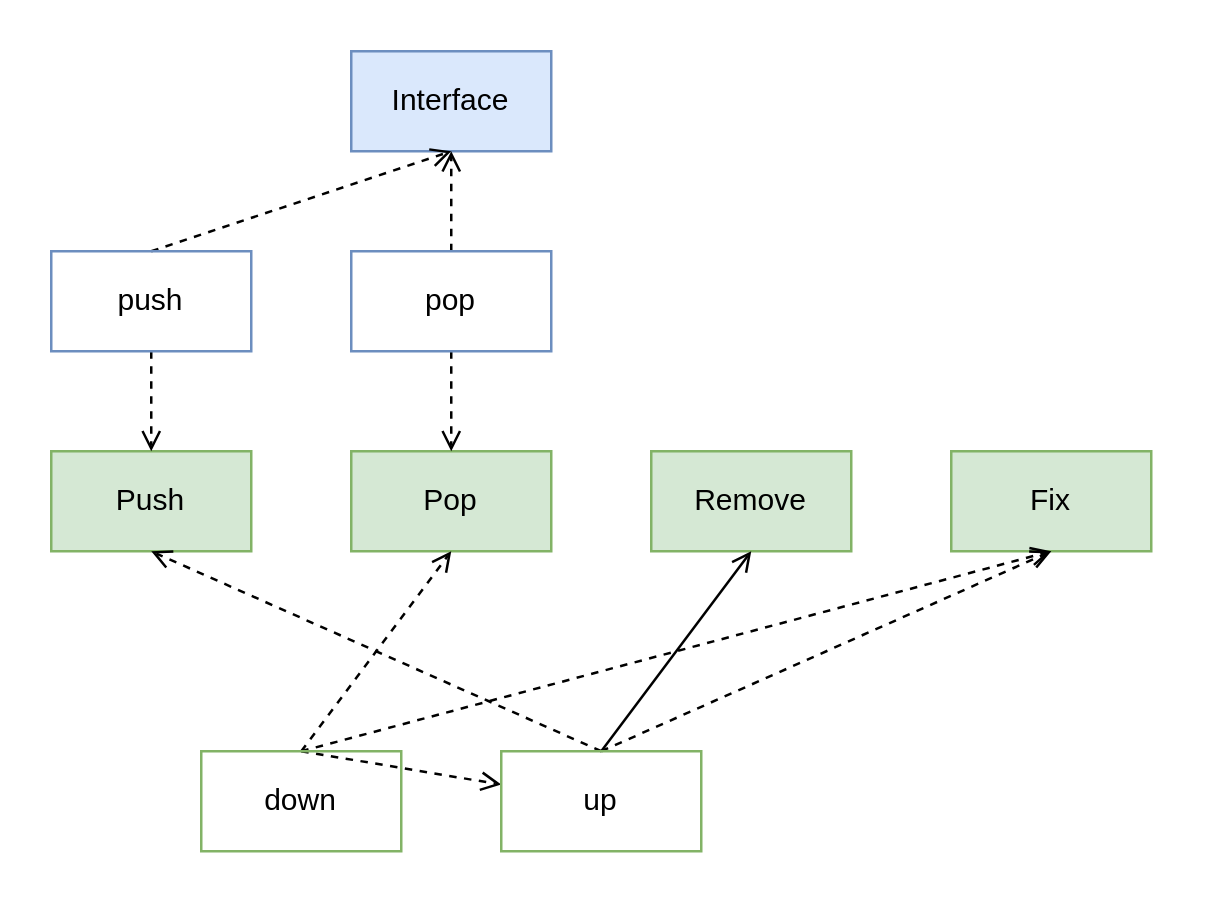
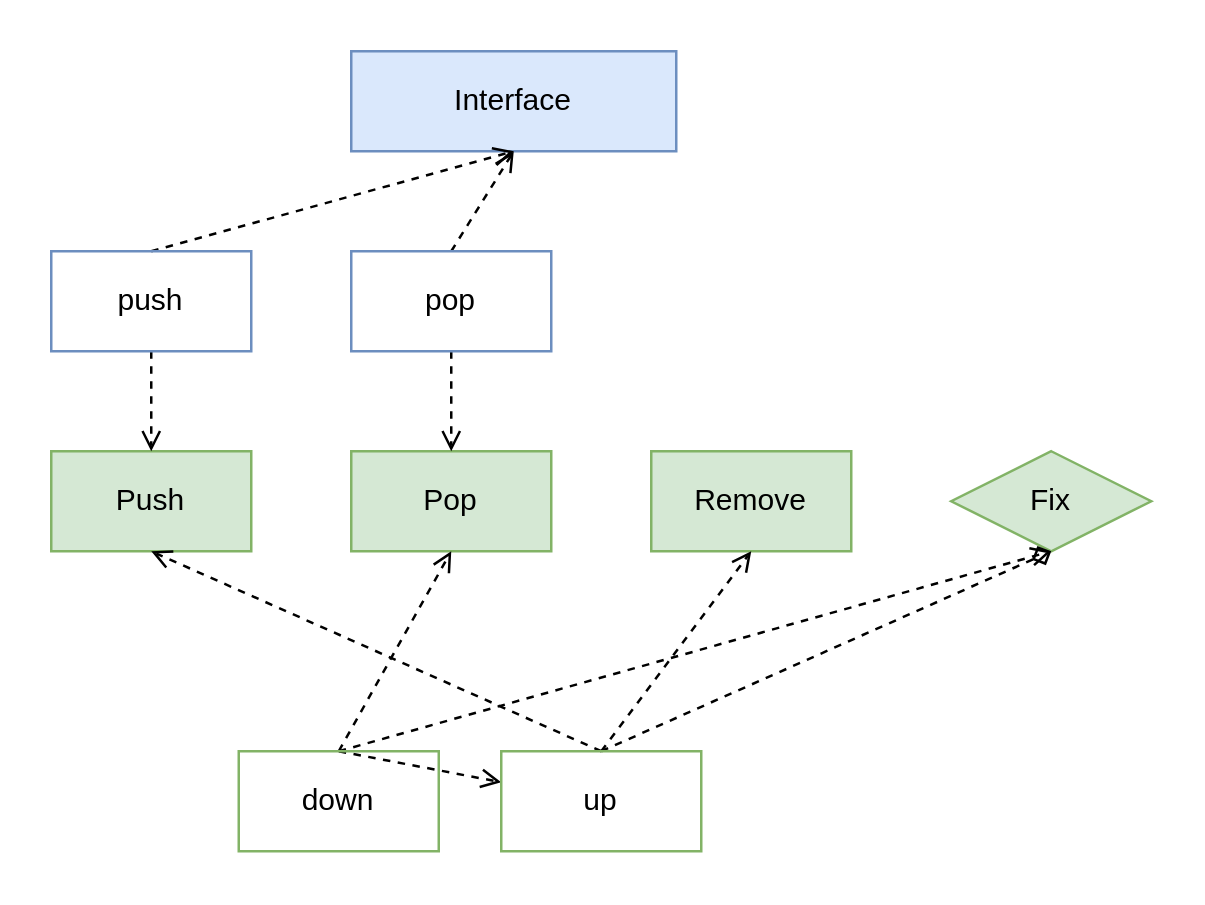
- <mxCell id="2" value="Interface" style="rounded=0;whiteSpace=wrap;html=1;fillColor=#dae8fc;strokeColor=#6c8ebf;" vertex="1" parent="1"><mxGeometry x="140" y="20" width="80" height="40" as="geometry" /></mxCell>
+ <mxCell id="2" value="Interface" style="rounded=0;whiteSpace=wrap;html=1;fillColor=#dae8fc;strokeColor=#6c8ebf;" vertex="1" parent="1"><mxGeometry x="140" y="20" width="130" height="40" as="geometry" /></mxCell>
- <mxCell id="6" value="Fix" style="rounded=0;whiteSpace=wrap;html=1;fillColor=#d5e8d4;strokeColor=#82b366;" vertex="1" parent="1"><mxGeometry x="380" y="180" width="80" height="40" as="geometry" /></mxCell>
+ <mxCell id="6" value="Fix" style="rhombus;whiteSpace=wrap;html=1;fillColor=#d5e8d4;strokeColor=#82b366;" vertex="1" parent="1"><mxGeometry x="380" y="180" width="80" height="40" as="geometry" /></mxCell>
- <mxCell id="13" style="edgeStyle=none;rounded=0;orthogonalLoop=1;jettySize=auto;html=1;entryX=0.5;entryY=1;entryDx=0;entryDy=0;dashed=1;endArrow=open;endFill=0;exitX=0.5;exitY=0;exitDx=0;exitDy=0;" edge="1" parent="1" source="14" target="6"><mxGeometry relative="1" as="geometry" /></mxCell>
+ <mxCell id="13" style="edgeStyle=none;rounded=0;orthogonalLoop=1;jettySize=auto;html=1;entryX=0.5;entryY=1;entryDx=0;entryDy=0;dashed=1;endArrow=diamond;endFill=0;exitX=0.5;exitY=0;exitDx=0;exitDy=0;" edge="1" parent="1" source="14" target="6"><mxGeometry relative="1" as="geometry" /></mxCell>
- <mxCell id="12" style="edgeStyle=none;rounded=0;orthogonalLoop=1;jettySize=auto;html=1;entryX=0.5;entryY=1;entryDx=0;entryDy=0;dashed=0;endArrow=open;endFill=0;exitX=0.5;exitY=0;exitDx=0;exitDy=0;" edge="1" parent="1" source="14" target="5"><mxGeometry relative="1" as="geometry" /></mxCell>
+ <mxCell id="12" style="edgeStyle=none;rounded=0;orthogonalLoop=1;jettySize=auto;html=1;entryX=0.5;entryY=1;entryDx=0;entryDy=0;dashed=1;endArrow=open;endFill=0;exitX=0.5;exitY=0;exitDx=0;exitDy=0;" edge="1" parent="1" source="14" target="5"><mxGeometry relative="1" as="geometry" /></mxCell>
- <mxCell id="10" value="down" style="rounded=0;whiteSpace=wrap;html=1;fillColor=none;strokeColor=#82b366;" vertex="1" parent="1"><mxGeometry x="80" y="300" width="80" height="40" as="geometry" /></mxCell>
+ <mxCell id="10" value="down" style="rounded=0;whiteSpace=wrap;html=1;fillColor=none;strokeColor=#82b366;" vertex="1" parent="1"><mxGeometry x="95" y="300" width="80" height="40" as="geometry" /></mxCell>
